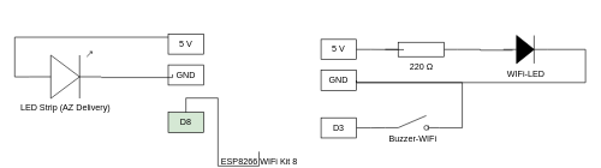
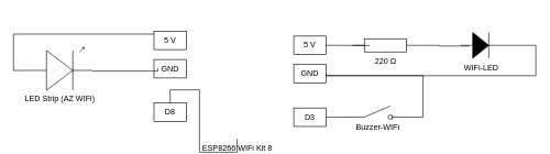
- <mxCell id="17" value="LED Strip (AZ Delivery)" style="verticalLabelPosition=bottom;shadow=0;dashed=0;align=center;html=1;verticalAlign=top;shape=mxgraph.electrical.opto_electronics.led_1;pointerEvents=1;" vertex="1" parent="1"><mxGeometry x="40" y="71" width="100" height="65" as="geometry" /></mxCell>
+ <mxCell id="17" value="LED Strip (AZ WIFi)" style="verticalLabelPosition=bottom;shadow=0;dashed=0;align=center;html=1;verticalAlign=top;shape=mxgraph.electrical.opto_electronics.led_1;pointerEvents=1;" vertex="1" parent="1"><mxGeometry x="40" y="71" width="100" height="65" as="geometry" /></mxCell>
- <mxCell id="14" value="D8" style="rounded=0;whiteSpace=wrap;html=1;fillColor=#d5e8d4;" vertex="1" parent="1"><mxGeometry x="233" y="155.5" width="49" height="28" as="geometry" /></mxCell>
+ <mxCell id="14" value="D8" style="rounded=0;whiteSpace=wrap;html=1;" vertex="1" parent="1"><mxGeometry x="233" y="155.5" width="49" height="28" as="geometry" /></mxCell>
